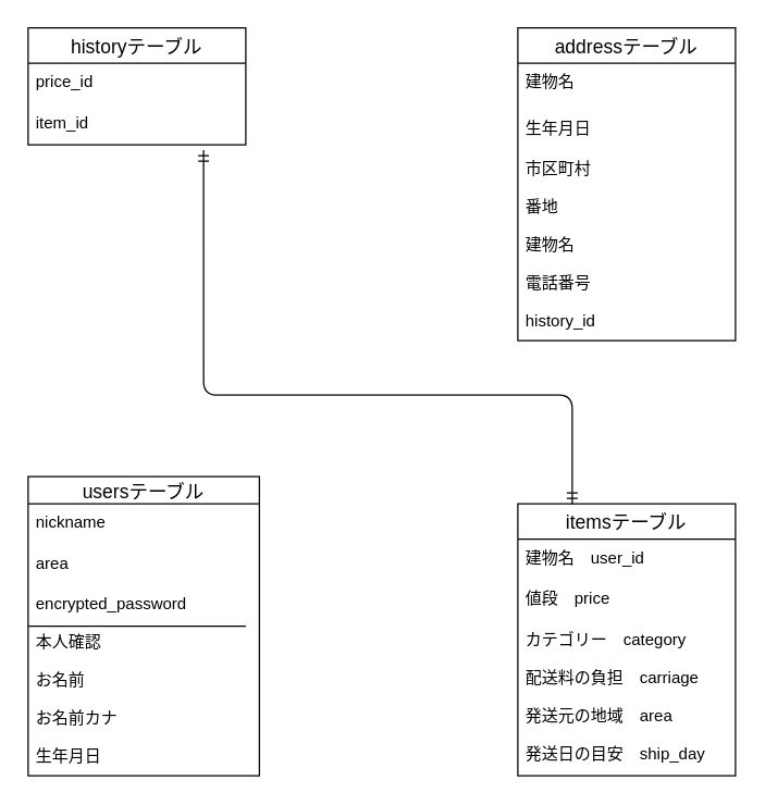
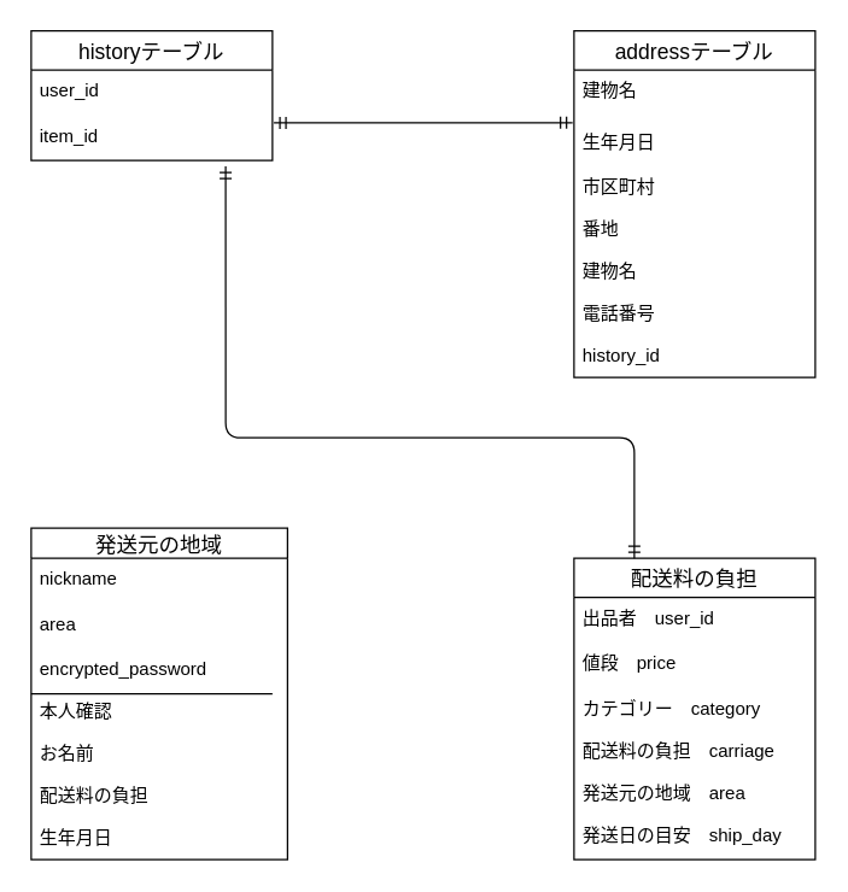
- <mxCell id="16" value="price_id" style="text;strokeColor=none;fillColor=none;spacingLeft=4;spacingRight=4;overflow=hidden;rotatable=0;points=[[0,0.5],[1,0.5]];portConstraint=eastwest;fontSize=12;" vertex="1" parent="15"><mxGeometry y="26" width="160" height="30" as="geometry" /></mxCell>
+ <mxCell id="16" value="user_id" style="text;strokeColor=none;fillColor=none;spacingLeft=4;spacingRight=4;overflow=hidden;rotatable=0;points=[[0,0.5],[1,0.5]];portConstraint=eastwest;fontSize=12;" vertex="1" parent="15"><mxGeometry y="26" width="160" height="30" as="geometry" /></mxCell>
+ <mxCell id="19" value="" style="fontSize=12;html=1;endArrow=ERmandOne;startArrow=ERmandOne;exitX=1.006;exitY=0.167;exitDx=0;exitDy=0;exitPerimeter=0;entryX=-0.006;entryY=0.033;entryDx=0;entryDy=0;entryPerimeter=0;" edge="1" parent="1" source="17" target="13"><mxGeometry width="100" height="100" relative="1" as="geometry"><mxPoint x="280" y="330" as="sourcePoint" /><mxPoint x="380" y="230" as="targetPoint" /></mxGeometry></mxCell>
- <mxCell id="2" value="usersテーブル" style="swimlane;fontStyle=0;childLayout=stackLayout;horizontal=1;startSize=20;horizontalStack=0;resizeParent=1;resizeParentMax=0;resizeLast=0;collapsible=1;marginBottom=0;align=center;fontSize=14;fillColor=none;verticalAlign=middle;" vertex="1" parent="1"><mxGeometry x="20" y="350" width="170" height="220" as="geometry" /></mxCell>
+ <mxCell id="2" value="発送元の地域" style="swimlane;fontStyle=0;childLayout=stackLayout;horizontal=1;startSize=20;horizontalStack=0;resizeParent=1;resizeParentMax=0;resizeLast=0;collapsible=1;marginBottom=0;align=center;fontSize=14;fillColor=none;verticalAlign=middle;" vertex="1" parent="1"><mxGeometry x="20" y="350" width="170" height="220" as="geometry" /></mxCell>
- <mxCell id="7" value="itemsテーブル" style="swimlane;fontStyle=0;childLayout=stackLayout;horizontal=1;startSize=26;horizontalStack=0;resizeParent=1;resizeParentMax=0;resizeLast=0;collapsible=1;marginBottom=0;align=center;fontSize=14;fillColor=none;" vertex="1" parent="1"><mxGeometry x="380" y="370" width="160" height="200" as="geometry" /></mxCell>
+ <mxCell id="7" value="配送料の負担" style="swimlane;fontStyle=0;childLayout=stackLayout;horizontal=1;startSize=26;horizontalStack=0;resizeParent=1;resizeParentMax=0;resizeLast=0;collapsible=1;marginBottom=0;align=center;fontSize=14;fillColor=none;" vertex="1" parent="1"><mxGeometry x="380" y="370" width="160" height="200" as="geometry" /></mxCell>
- <mxCell id="8" value="建物名　user_id" style="text;strokeColor=none;fillColor=none;spacingLeft=4;spacingRight=4;overflow=hidden;rotatable=0;points=[[0,0.5],[1,0.5]];portConstraint=eastwest;fontSize=12;" vertex="1" parent="7"><mxGeometry y="26" width="160" height="30" as="geometry" /></mxCell>
+ <mxCell id="8" value="出品者　user_id" style="text;strokeColor=none;fillColor=none;spacingLeft=4;spacingRight=4;overflow=hidden;rotatable=0;points=[[0,0.5],[1,0.5]];portConstraint=eastwest;fontSize=12;" vertex="1" parent="7"><mxGeometry y="26" width="160" height="30" as="geometry" /></mxCell>
- <mxCell id="6" value="encrypted_password&#10;&#10;本人確認&#10;&#10;お名前&#10;&#10;お名前カナ&#10;&#10;生年月日" style="text;strokeColor=none;fillColor=none;spacingLeft=4;spacingRight=4;overflow=hidden;rotatable=0;points=[[0,0.5],[1,0.5]];portConstraint=eastwest;fontSize=12;" vertex="1" parent="2"><mxGeometry y="80" width="170" height="140" as="geometry" /></mxCell>
+ <mxCell id="6" value="encrypted_password&#10;&#10;本人確認&#10;&#10;お名前&#10;&#10;配送料の負担&#10;&#10;生年月日" style="text;strokeColor=none;fillColor=none;spacingLeft=4;spacingRight=4;overflow=hidden;rotatable=0;points=[[0,0.5],[1,0.5]];portConstraint=eastwest;fontSize=12;" vertex="1" parent="2"><mxGeometry y="80" width="170" height="140" as="geometry" /></mxCell>
